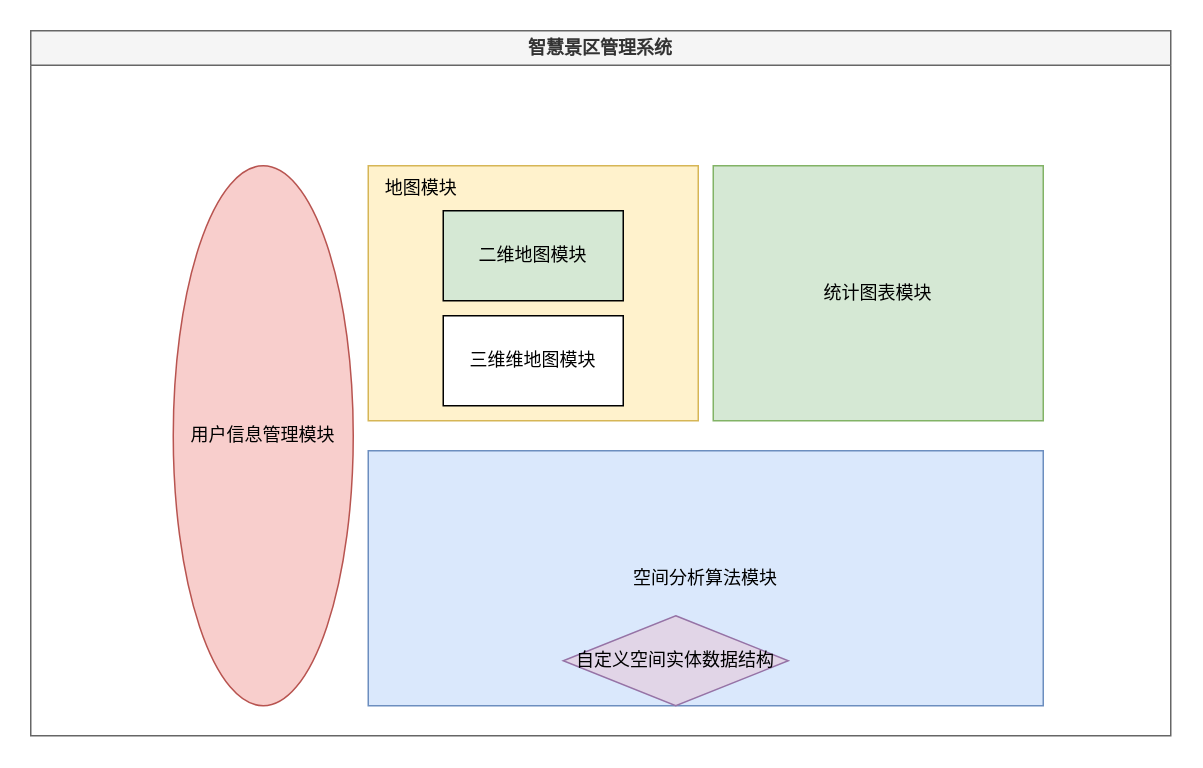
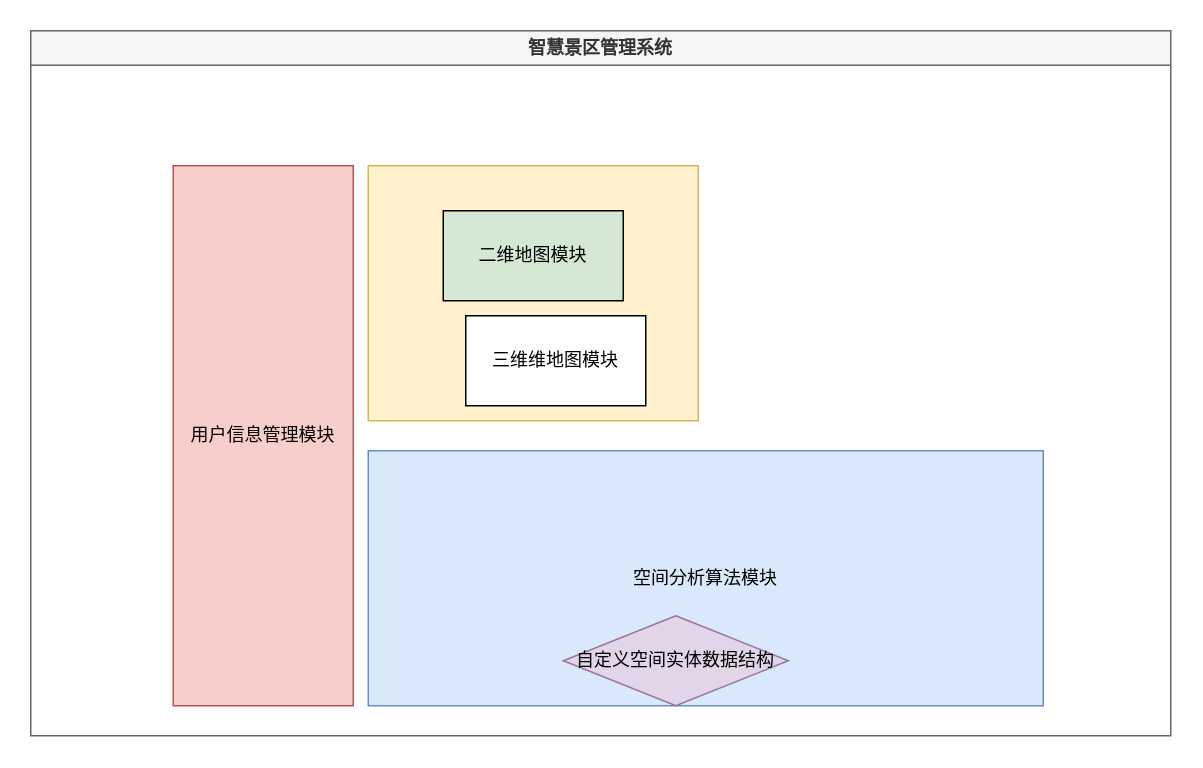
- <mxCell id="6" value="地图模块" style="text;html=1;align=center;verticalAlign=middle;resizable=0;points=[];autosize=1;strokeColor=none;fillColor=none;" vertex="1" parent="2"><mxGeometry x="225" y="90" width="70" height="30" as="geometry" /></mxCell>
- <mxCell id="7" value="统计图表模块" style="rounded=0;whiteSpace=wrap;html=1;fillColor=#d5e8d4;strokeColor=#82b366;" vertex="1" parent="2"><mxGeometry x="455" y="90" width="220" height="170" as="geometry" /></mxCell>
- <mxCell id="9" value="三维维地图模块" style="rounded=0;whiteSpace=wrap;html=1;" vertex="1" parent="2"><mxGeometry x="275" y="190" width="120" height="60" as="geometry" /></mxCell>
+ <mxCell id="9" value="三维维地图模块" style="rounded=0;whiteSpace=wrap;html=1;" vertex="1" parent="2"><mxGeometry x="290" y="190" width="120" height="60" as="geometry" /></mxCell>
- <mxCell id="10" value="用户信息管理模块" style="ellipse;whiteSpace=wrap;html=1;fillColor=#f8cecc;strokeColor=#b85450;" vertex="1" parent="2"><mxGeometry x="95" y="90" width="120" height="360" as="geometry" /></mxCell>
+ <mxCell id="10" value="用户信息管理模块" style="rounded=0;whiteSpace=wrap;html=1;fillColor=#f8cecc;strokeColor=#b85450;" vertex="1" parent="2"><mxGeometry x="95" y="90" width="120" height="360" as="geometry" /></mxCell>
